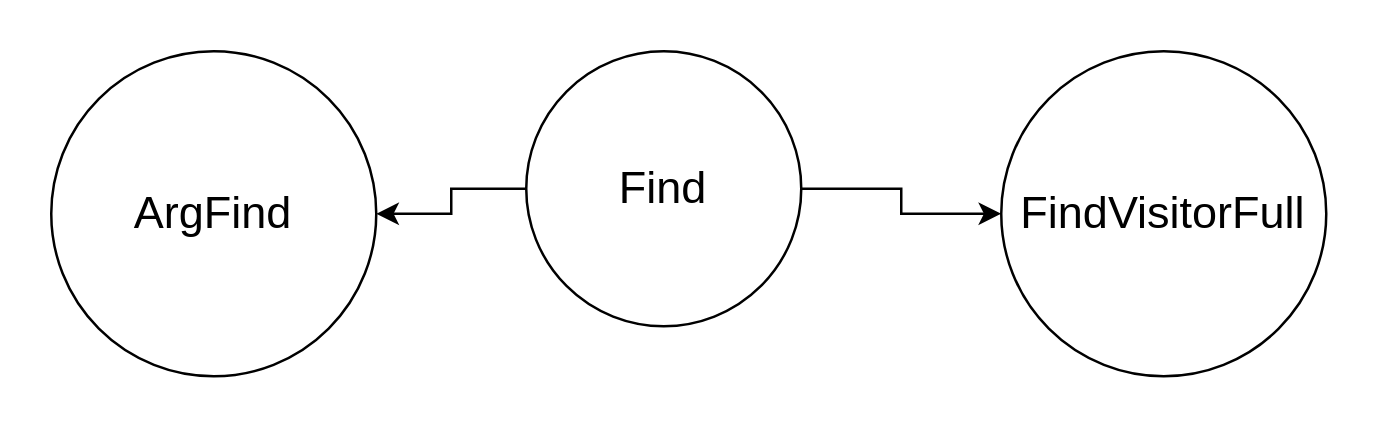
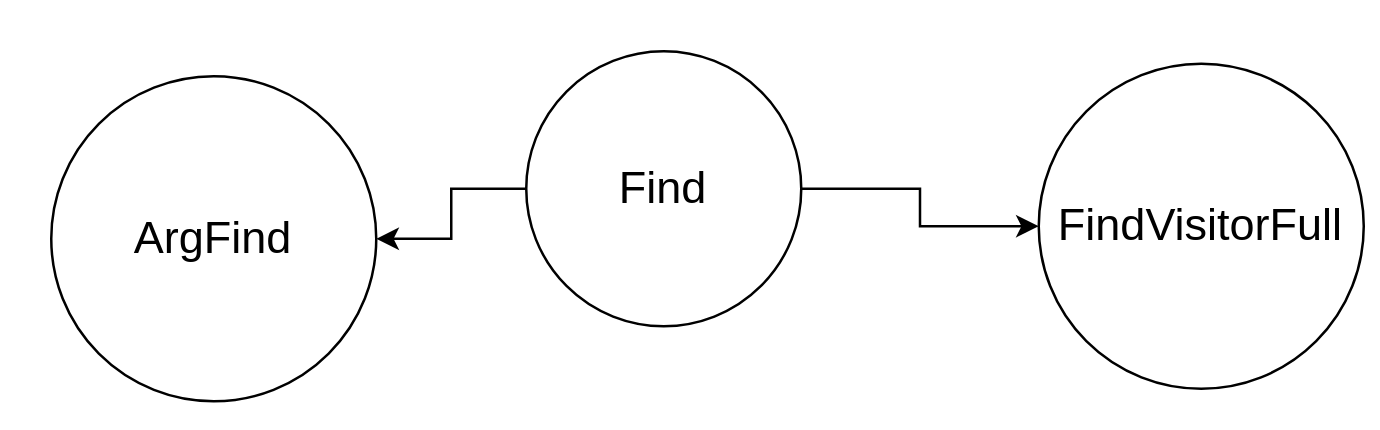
- <mxCell id="5" value="&lt;font style=&quot;font-size: 18px&quot;&gt;ArgFind&lt;/font&gt;" style="ellipse;whiteSpace=wrap;html=1;aspect=fixed;fontSize=16;" vertex="1" parent="1"><mxGeometry x="20" y="20" width="130" height="130" as="geometry" /></mxCell>
+ <mxCell id="5" value="&lt;font style=&quot;font-size: 18px&quot;&gt;ArgFind&lt;/font&gt;" style="ellipse;whiteSpace=wrap;html=1;aspect=fixed;fontSize=16;" vertex="1" parent="1"><mxGeometry x="20" y="30" width="130" height="130" as="geometry" /></mxCell>
- <mxCell id="6" value="&lt;font style=&quot;font-size: 18px&quot;&gt;FindVisitorFull&lt;/font&gt;" style="ellipse;whiteSpace=wrap;html=1;aspect=fixed;fontSize=16;" vertex="1" parent="1"><mxGeometry x="400" y="20" width="130" height="130" as="geometry" /></mxCell>
+ <mxCell id="6" value="&lt;font style=&quot;font-size: 18px&quot;&gt;FindVisitorFull&lt;/font&gt;" style="ellipse;whiteSpace=wrap;html=1;aspect=fixed;fontSize=16;" vertex="1" parent="1"><mxGeometry x="415" y="25" width="130" height="130" as="geometry" /></mxCell>
